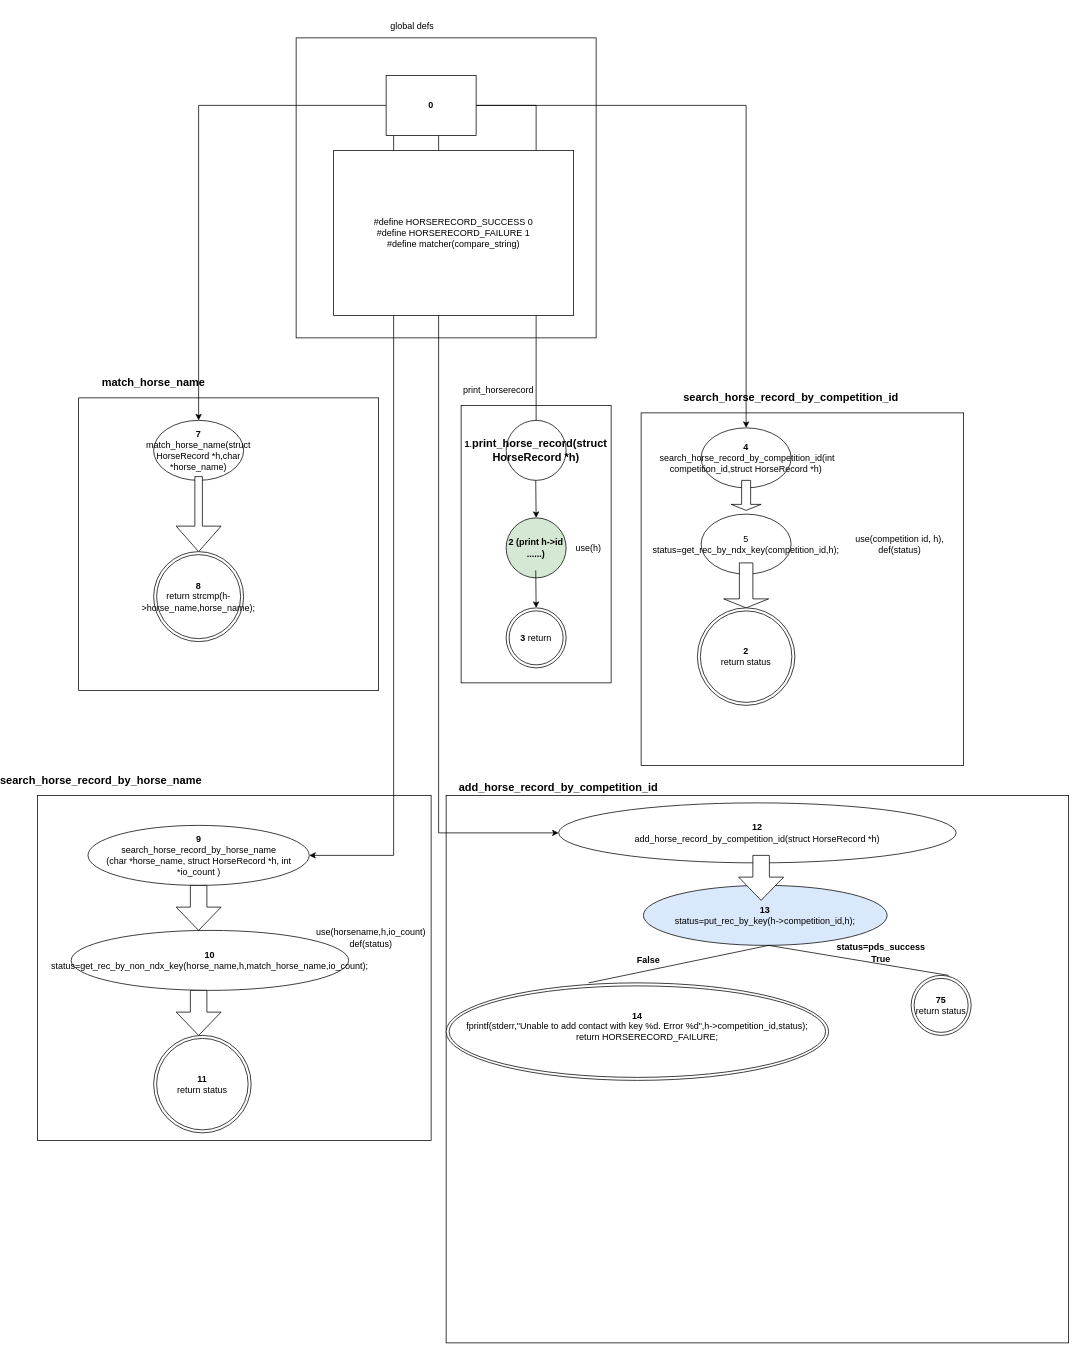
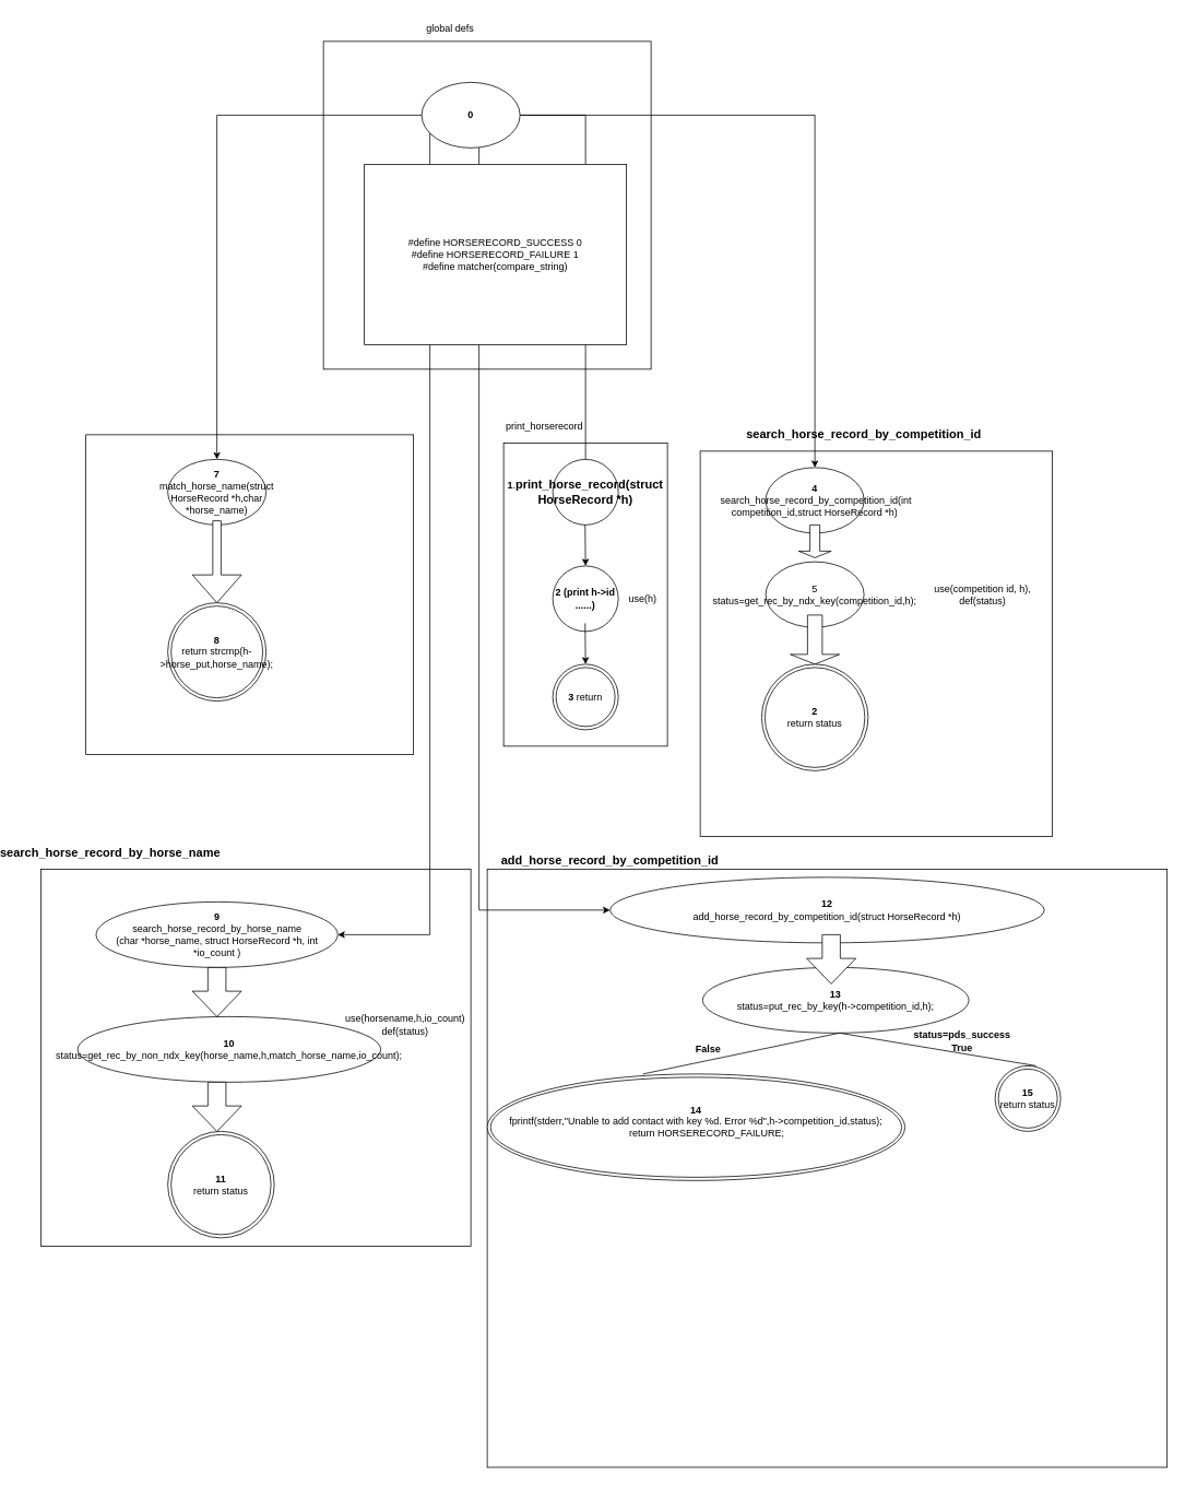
- <mxCell id="49" value="&lt;b&gt;0&lt;/b&gt;" style="whiteSpace=wrap;html=1;rounded=0;" parent="1" vertex="1"><mxGeometry x="485" y="100" width="120" height="80" as="geometry" /></mxCell>
+ <mxCell id="49" value="&lt;b&gt;0&lt;/b&gt;" style="ellipse;whiteSpace=wrap;html=1;" parent="1" vertex="1"><mxGeometry x="485" y="100" width="120" height="80" as="geometry" /></mxCell>
- <mxCell id="18" value="&lt;span style=&quot;font-size: 11pt ; font-family: &amp;#34;arial&amp;#34; ; color: rgb(0 , 0 , 0) ; background-color: transparent ; font-weight: 700 ; font-style: normal ; font-variant: normal ; text-decoration: none ; vertical-align: baseline&quot; id=&quot;docs-internal-guid-c1b7bcbf-7fff-5d71-b515-52ab309eb63c&quot;&gt;match_horse_name&lt;/span&gt;" style="text;html=1;strokeColor=none;fillColor=none;align=center;verticalAlign=middle;whiteSpace=wrap;rounded=0;" parent="1" vertex="1"><mxGeometry x="155" y="500" width="40" height="20" as="geometry" /></mxCell>
- <mxCell id="6" value="&lt;b&gt;2 (print h-&amp;gt;id ......)&lt;br&gt;&lt;/b&gt;" style="ellipse;whiteSpace=wrap;html=1;aspect=fixed;fillColor=#d5e8d4;" parent="1" vertex="1"><mxGeometry x="645" y="690" width="80" height="80" as="geometry" /></mxCell>
+ <mxCell id="6" value="&lt;b&gt;2 (print h-&amp;gt;id ......)&lt;br&gt;&lt;/b&gt;" style="ellipse;whiteSpace=wrap;html=1;aspect=fixed;" parent="1" vertex="1"><mxGeometry x="645" y="690" width="80" height="80" as="geometry" /></mxCell>
- <mxCell id="21" value="&lt;div&gt;&lt;b&gt;8&lt;/b&gt;&lt;/div&gt;&lt;div&gt;return strcmp(h-&amp;gt;horse_name,horse_name);&lt;b&gt;&lt;br&gt;&lt;/b&gt;&lt;/div&gt;" style="ellipse;shape=doubleEllipse;whiteSpace=wrap;html=1;aspect=fixed;" parent="1" vertex="1"><mxGeometry x="175" y="735" width="120" height="120" as="geometry" /></mxCell>
+ <mxCell id="21" value="&lt;div&gt;&lt;b&gt;8&lt;/b&gt;&lt;/div&gt;&lt;div&gt;return strcmp(h-&amp;gt;horse_put,horse_name);&lt;b&gt;&lt;br&gt;&lt;/b&gt;&lt;/div&gt;" style="ellipse;shape=doubleEllipse;whiteSpace=wrap;html=1;aspect=fixed;" parent="1" vertex="1"><mxGeometry x="175" y="735" width="120" height="120" as="geometry" /></mxCell>
- <mxCell id="34" value="&lt;div&gt;&lt;b&gt;13&lt;/b&gt;&lt;/div&gt;&lt;div&gt;status=put_rec_by_key(h-&amp;gt;competition_id,h);&lt;br&gt;&lt;/div&gt;" style="ellipse;whiteSpace=wrap;html=1;fillColor=#dae8fc;" parent="1" vertex="1"><mxGeometry x="828" y="1180" width="325" height="80" as="geometry" /></mxCell>
+ <mxCell id="34" value="&lt;div&gt;&lt;b&gt;13&lt;/b&gt;&lt;/div&gt;&lt;div&gt;status=put_rec_by_key(h-&amp;gt;competition_id,h);&lt;br&gt;&lt;/div&gt;" style="ellipse;whiteSpace=wrap;html=1;" parent="1" vertex="1"><mxGeometry x="828" y="1180" width="325" height="80" as="geometry" /></mxCell>
- <mxCell id="38" value="&lt;div&gt;&lt;b&gt;75&lt;/b&gt;&lt;br&gt;&lt;/div&gt;&lt;div&gt;return status&lt;/div&gt;" style="ellipse;shape=doubleEllipse;whiteSpace=wrap;html=1;aspect=fixed;" parent="1" vertex="1"><mxGeometry x="1185" y="1300" width="80" height="80" as="geometry" /></mxCell>
+ <mxCell id="38" value="&lt;div&gt;&lt;b&gt;15&lt;/b&gt;&lt;br&gt;&lt;/div&gt;&lt;div&gt;return status&lt;/div&gt;" style="ellipse;shape=doubleEllipse;whiteSpace=wrap;html=1;aspect=fixed;" parent="1" vertex="1"><mxGeometry x="1185" y="1300" width="80" height="80" as="geometry" /></mxCell>
